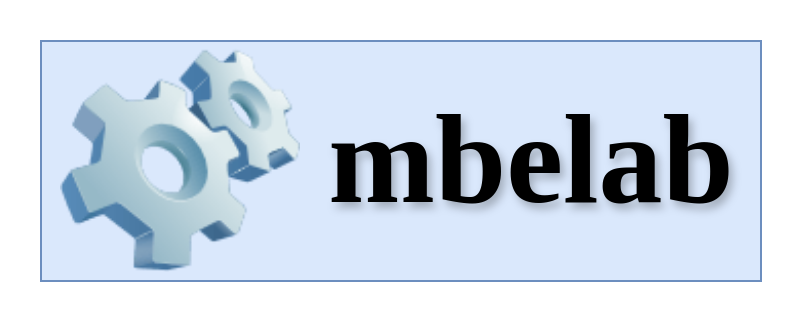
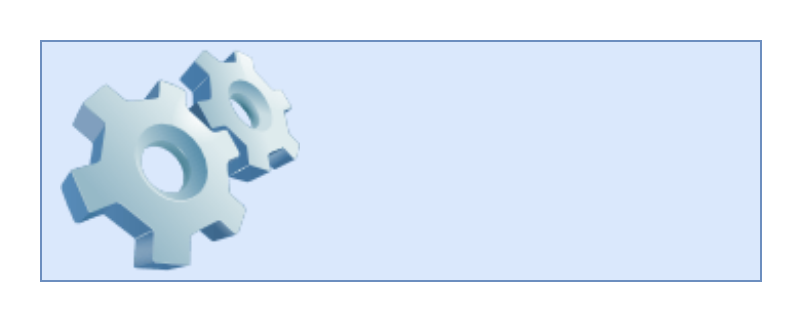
- <mxCell id="4" value="mbelab" style="text;html=1;align=center;verticalAlign=middle;resizable=0;points=[];autosize=1;strokeColor=none;fillColor=none;fontStyle=1;fontFamily=Lucida Console;fontSize=64;textShadow=1;fontColor=light-dark(#000000,#246E8A);" parent="1" vertex="1"><mxGeometry x="160" y="35" width="210" height="90" as="geometry" /></mxCell>
